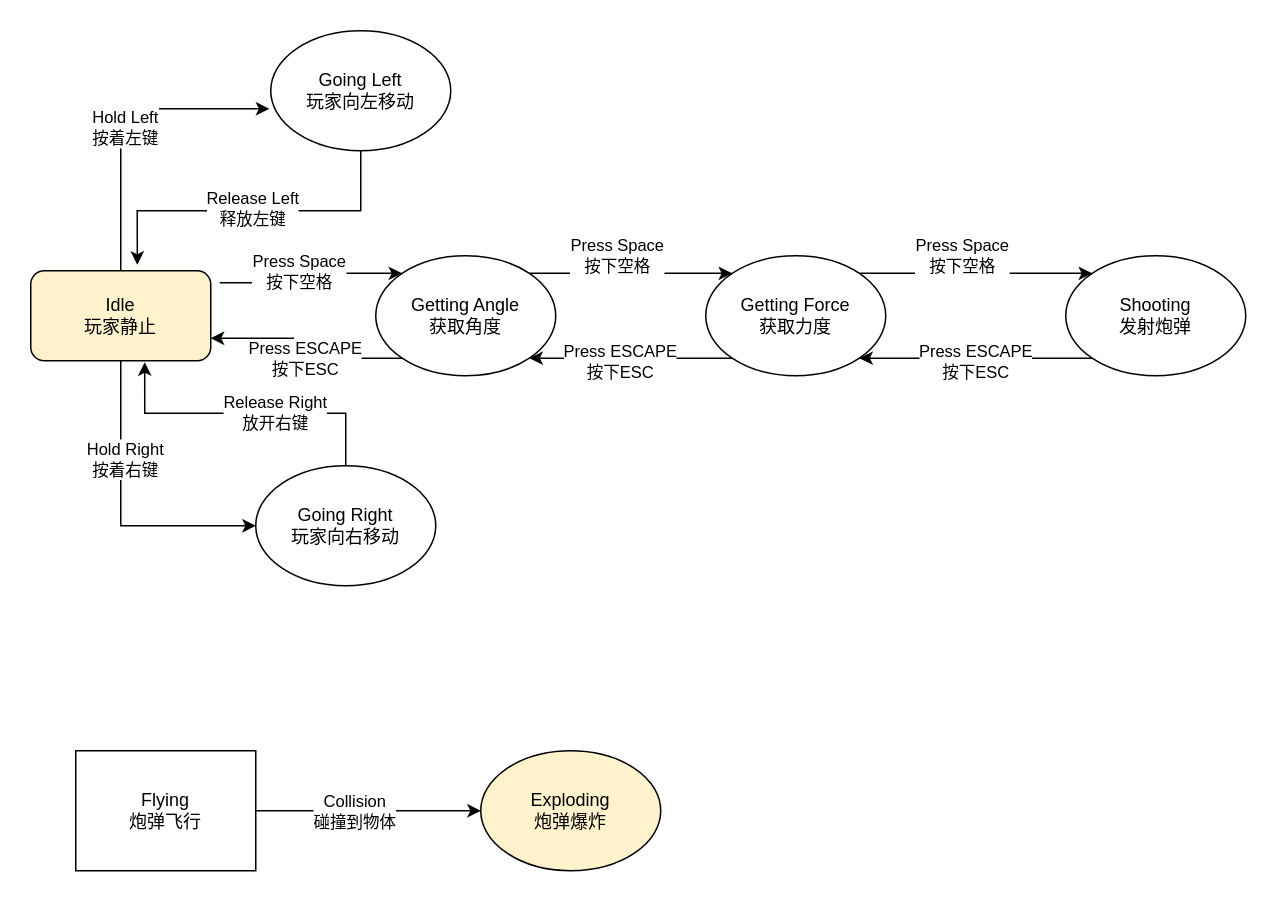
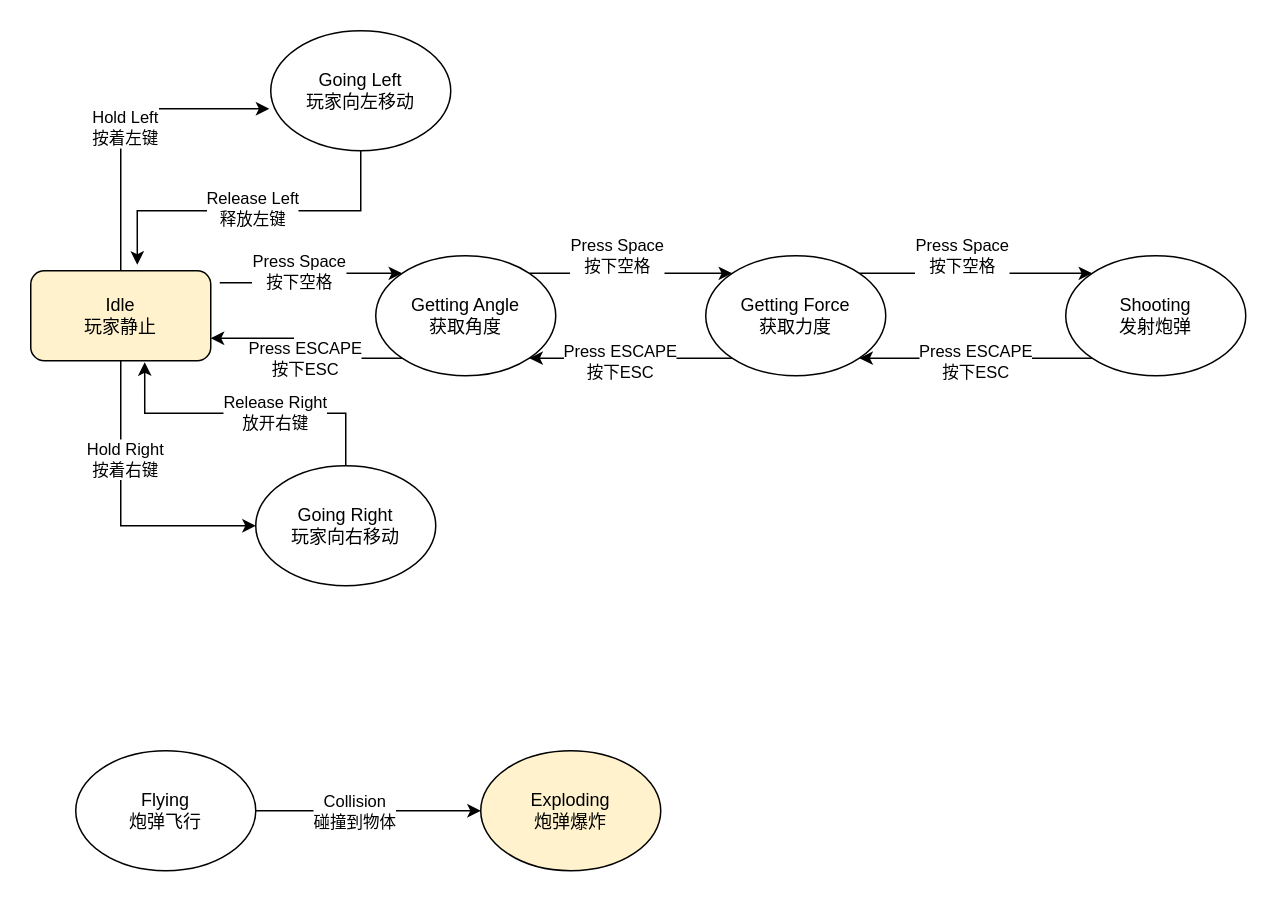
- <mxCell id="30" value="&lt;div&gt;Flying&lt;/div&gt;炮弹飞行" style="whiteSpace=wrap;html=1;rounded=0;" parent="1" vertex="1"><mxGeometry x="50" y="500" width="120" height="80" as="geometry" /></mxCell>
+ <mxCell id="30" value="&lt;div&gt;Flying&lt;/div&gt;炮弹飞行" style="ellipse;whiteSpace=wrap;html=1;" parent="1" vertex="1"><mxGeometry x="50" y="500" width="120" height="80" as="geometry" /></mxCell>
